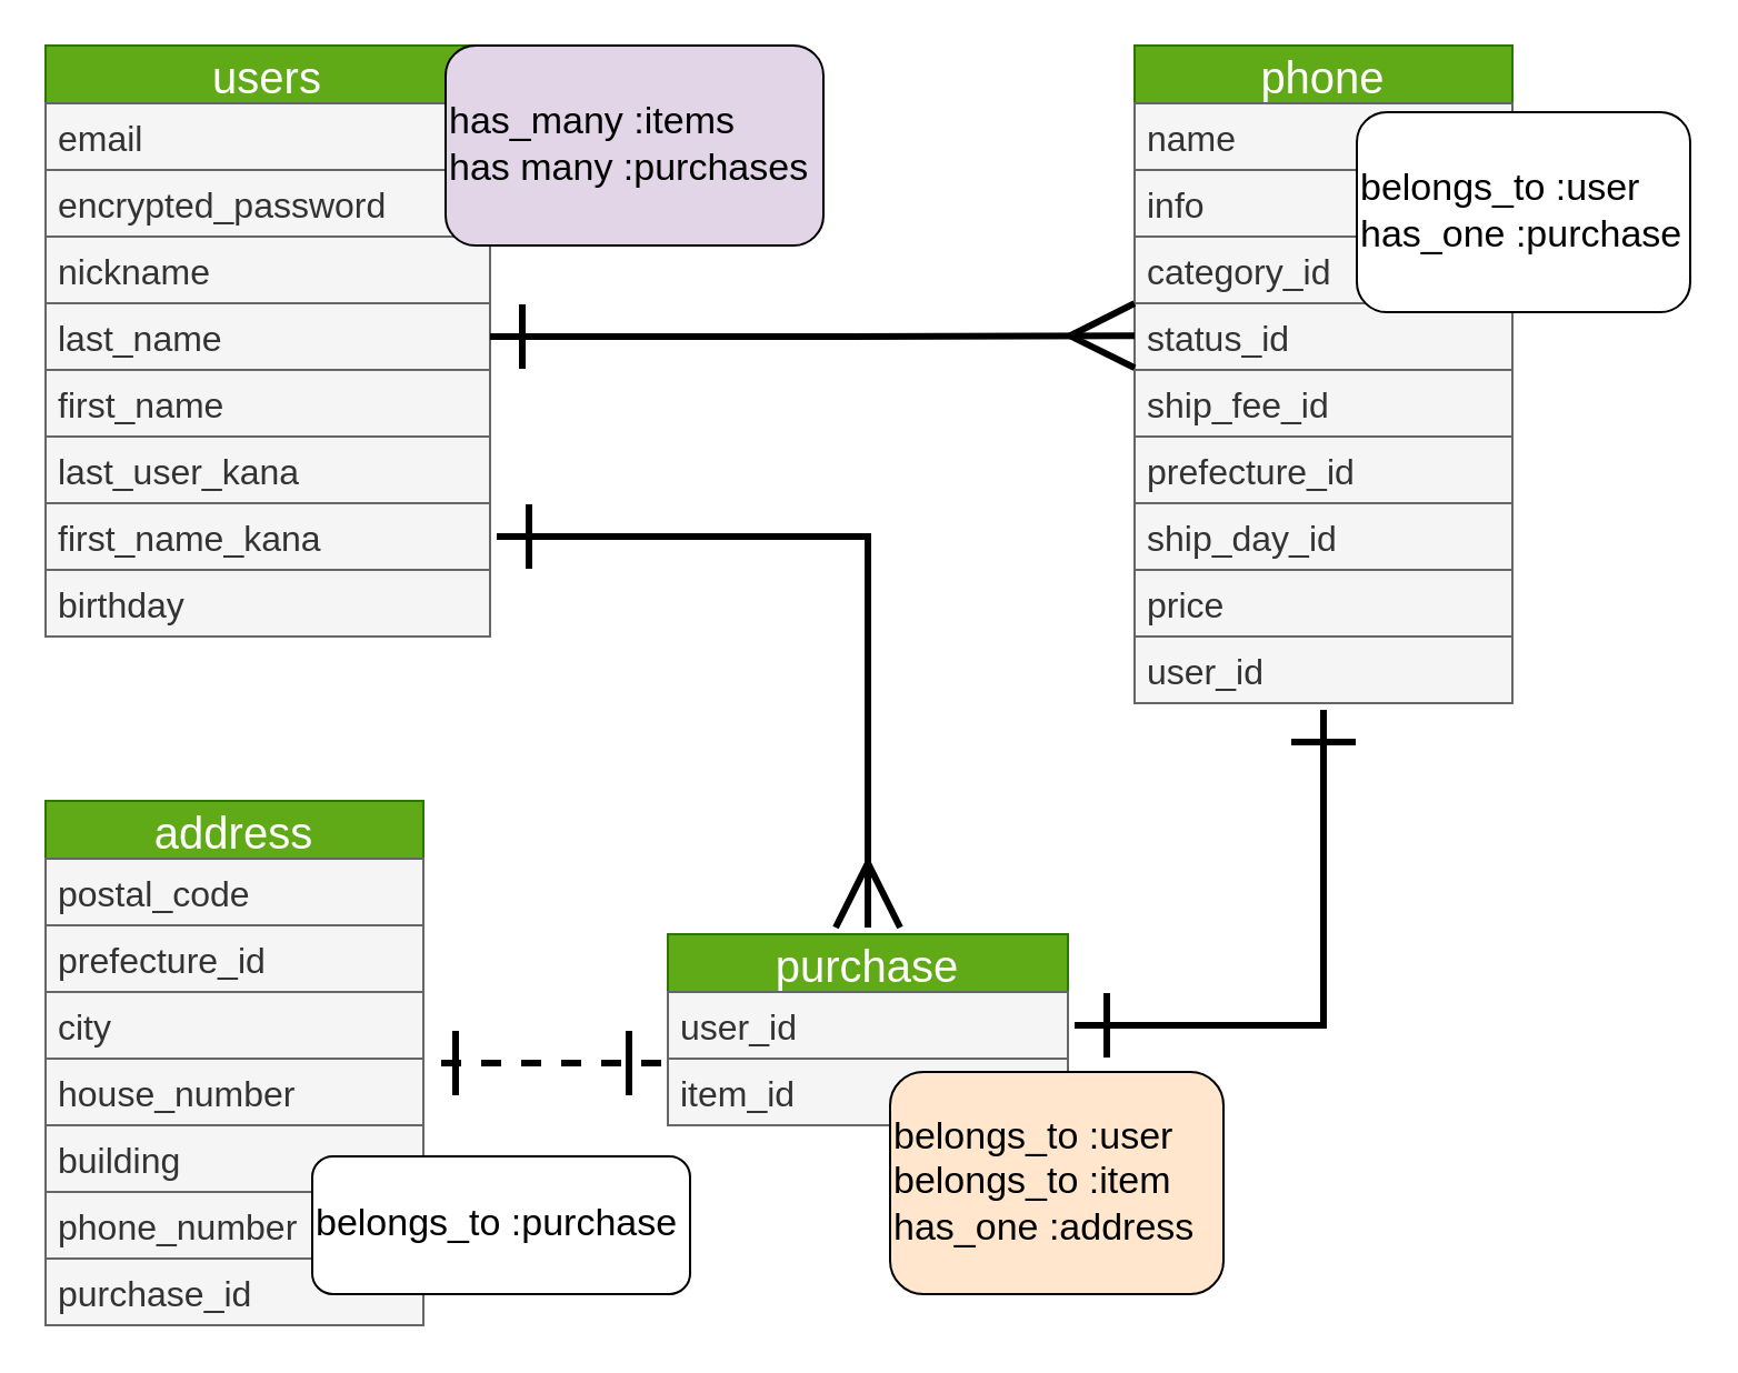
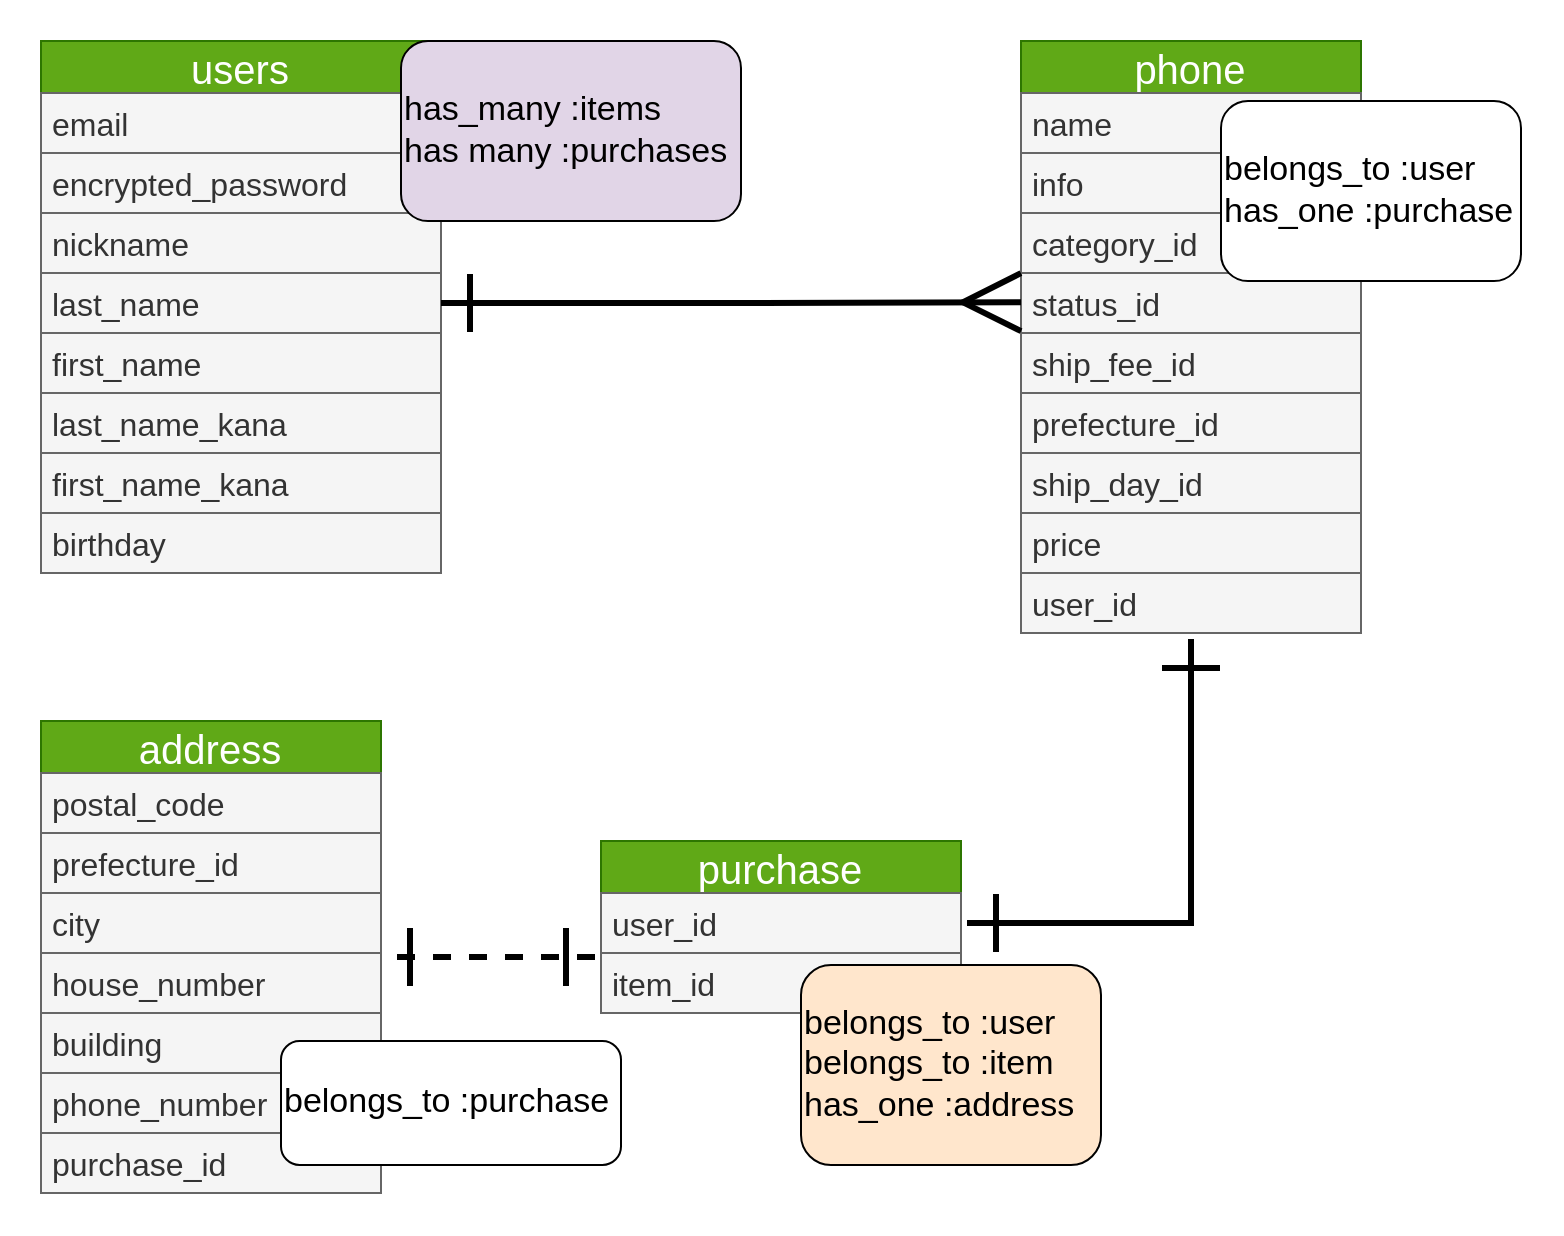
- <mxCell id="22" value="last_user_kana" style="text;strokeColor=#666666;fillColor=#f5f5f5;spacingLeft=4;spacingRight=4;overflow=hidden;rotatable=0;points=[[0,0.5],[1,0.5]];portConstraint=eastwest;fontSize=16;fontColor=#333333;" parent="16" vertex="1"><mxGeometry y="176" width="200" height="30" as="geometry" /></mxCell>
+ <mxCell id="22" value="last_name_kana" style="text;strokeColor=#666666;fillColor=#f5f5f5;spacingLeft=4;spacingRight=4;overflow=hidden;rotatable=0;points=[[0,0.5],[1,0.5]];portConstraint=eastwest;fontSize=16;fontColor=#333333;" parent="16" vertex="1"><mxGeometry y="176" width="200" height="30" as="geometry" /></mxCell>
- <mxCell id="36" style="edgeStyle=orthogonalEdgeStyle;rounded=0;orthogonalLoop=1;jettySize=auto;html=1;startArrow=ERone;startFill=0;endArrow=ERmany;endFill=0;strokeWidth=3;endSize=25;startSize=25;targetPerimeterSpacing=3;sourcePerimeterSpacing=3;" edge="1" parent="1" source="23" target="3"><mxGeometry relative="1" as="geometry" /></mxCell>
